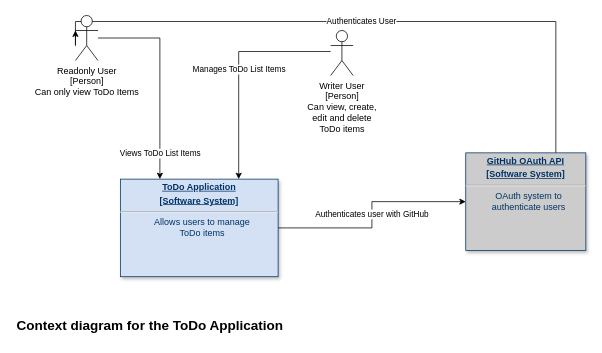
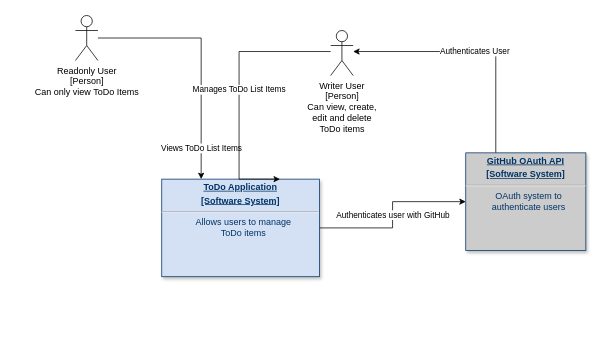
- <mxCell id="3" value="Authenticates User" style="edgeStyle=orthogonalEdgeStyle;rounded=0;orthogonalLoop=1;jettySize=auto;html=1;exitX=0.75;exitY=0;exitDx=0;exitDy=0;entryX=0;entryY=0.333;entryDx=0;entryDy=0;entryPerimeter=0;" parent="1" source="4" target="8" edge="1"><mxGeometry relative="1" as="geometry"><Array as="points"><mxPoint x="740" y="28" /><mxPoint x="100" y="28" /><mxPoint x="100" y="60" /></Array></mxGeometry></mxCell>
+ <mxCell id="2" value="Authenticates User" style="edgeStyle=orthogonalEdgeStyle;rounded=0;orthogonalLoop=1;jettySize=auto;html=1;exitX=0.25;exitY=0;exitDx=0;exitDy=0;" parent="1" source="4" target="10" edge="1"><mxGeometry relative="1" as="geometry"><Array as="points"><mxPoint x="660" y="68" /></Array></mxGeometry></mxCell>
- <mxCell id="6" value="&lt;p style=&quot;margin: 0px ; margin-top: 4px ; text-align: center ; text-decoration: underline&quot;&gt;&lt;b&gt;ToDo Application&lt;/b&gt;&lt;/p&gt;&lt;p style=&quot;margin: 0px ; margin-top: 4px ; text-align: center ; text-decoration: underline&quot;&gt;&lt;b&gt;[Software System]&lt;/b&gt;&lt;/p&gt;&lt;hr&gt;&lt;p style=&quot;text-align: center ; margin: 0px 0px 0px 8px&quot;&gt;Allows users to manage&lt;/p&gt;&lt;p style=&quot;text-align: center ; margin: 0px 0px 0px 8px&quot;&gt;ToDo items&lt;/p&gt;" style="verticalAlign=top;align=left;overflow=fill;fontSize=12;fontFamily=Helvetica;html=1;strokeColor=#003366;shadow=1;fillColor=#D4E1F5;fontColor=#003366" parent="1" vertex="1"><mxGeometry x="160" y="238" width="210" height="130" as="geometry" /></mxCell>
+ <mxCell id="6" value="&lt;p style=&quot;margin: 0px ; margin-top: 4px ; text-align: center ; text-decoration: underline&quot;&gt;&lt;b&gt;ToDo Application&lt;/b&gt;&lt;/p&gt;&lt;p style=&quot;margin: 0px ; margin-top: 4px ; text-align: center ; text-decoration: underline&quot;&gt;&lt;b&gt;[Software System]&lt;/b&gt;&lt;/p&gt;&lt;hr&gt;&lt;p style=&quot;text-align: center ; margin: 0px 0px 0px 8px&quot;&gt;Allows users to manage&lt;/p&gt;&lt;p style=&quot;text-align: center ; margin: 0px 0px 0px 8px&quot;&gt;ToDo items&lt;/p&gt;" style="verticalAlign=top;align=left;overflow=fill;fontSize=12;fontFamily=Helvetica;html=1;strokeColor=#003366;shadow=1;fillColor=#D4E1F5;fontColor=#003366" parent="1" vertex="1"><mxGeometry x="215" y="238" width="210" height="130" as="geometry" /></mxCell>
- <mxCell id="11" value="&lt;b&gt;&lt;font style=&quot;font-size: 18px&quot;&gt;Context diagram for the ToDo Application&lt;/font&gt;&lt;/b&gt;" style="text;html=1;strokeColor=none;fillColor=none;align=left;verticalAlign=middle;whiteSpace=wrap;rounded=0;" vertex="1" parent="1"><mxGeometry x="20" y="418" width="380" height="30" as="geometry" /></mxCell>
